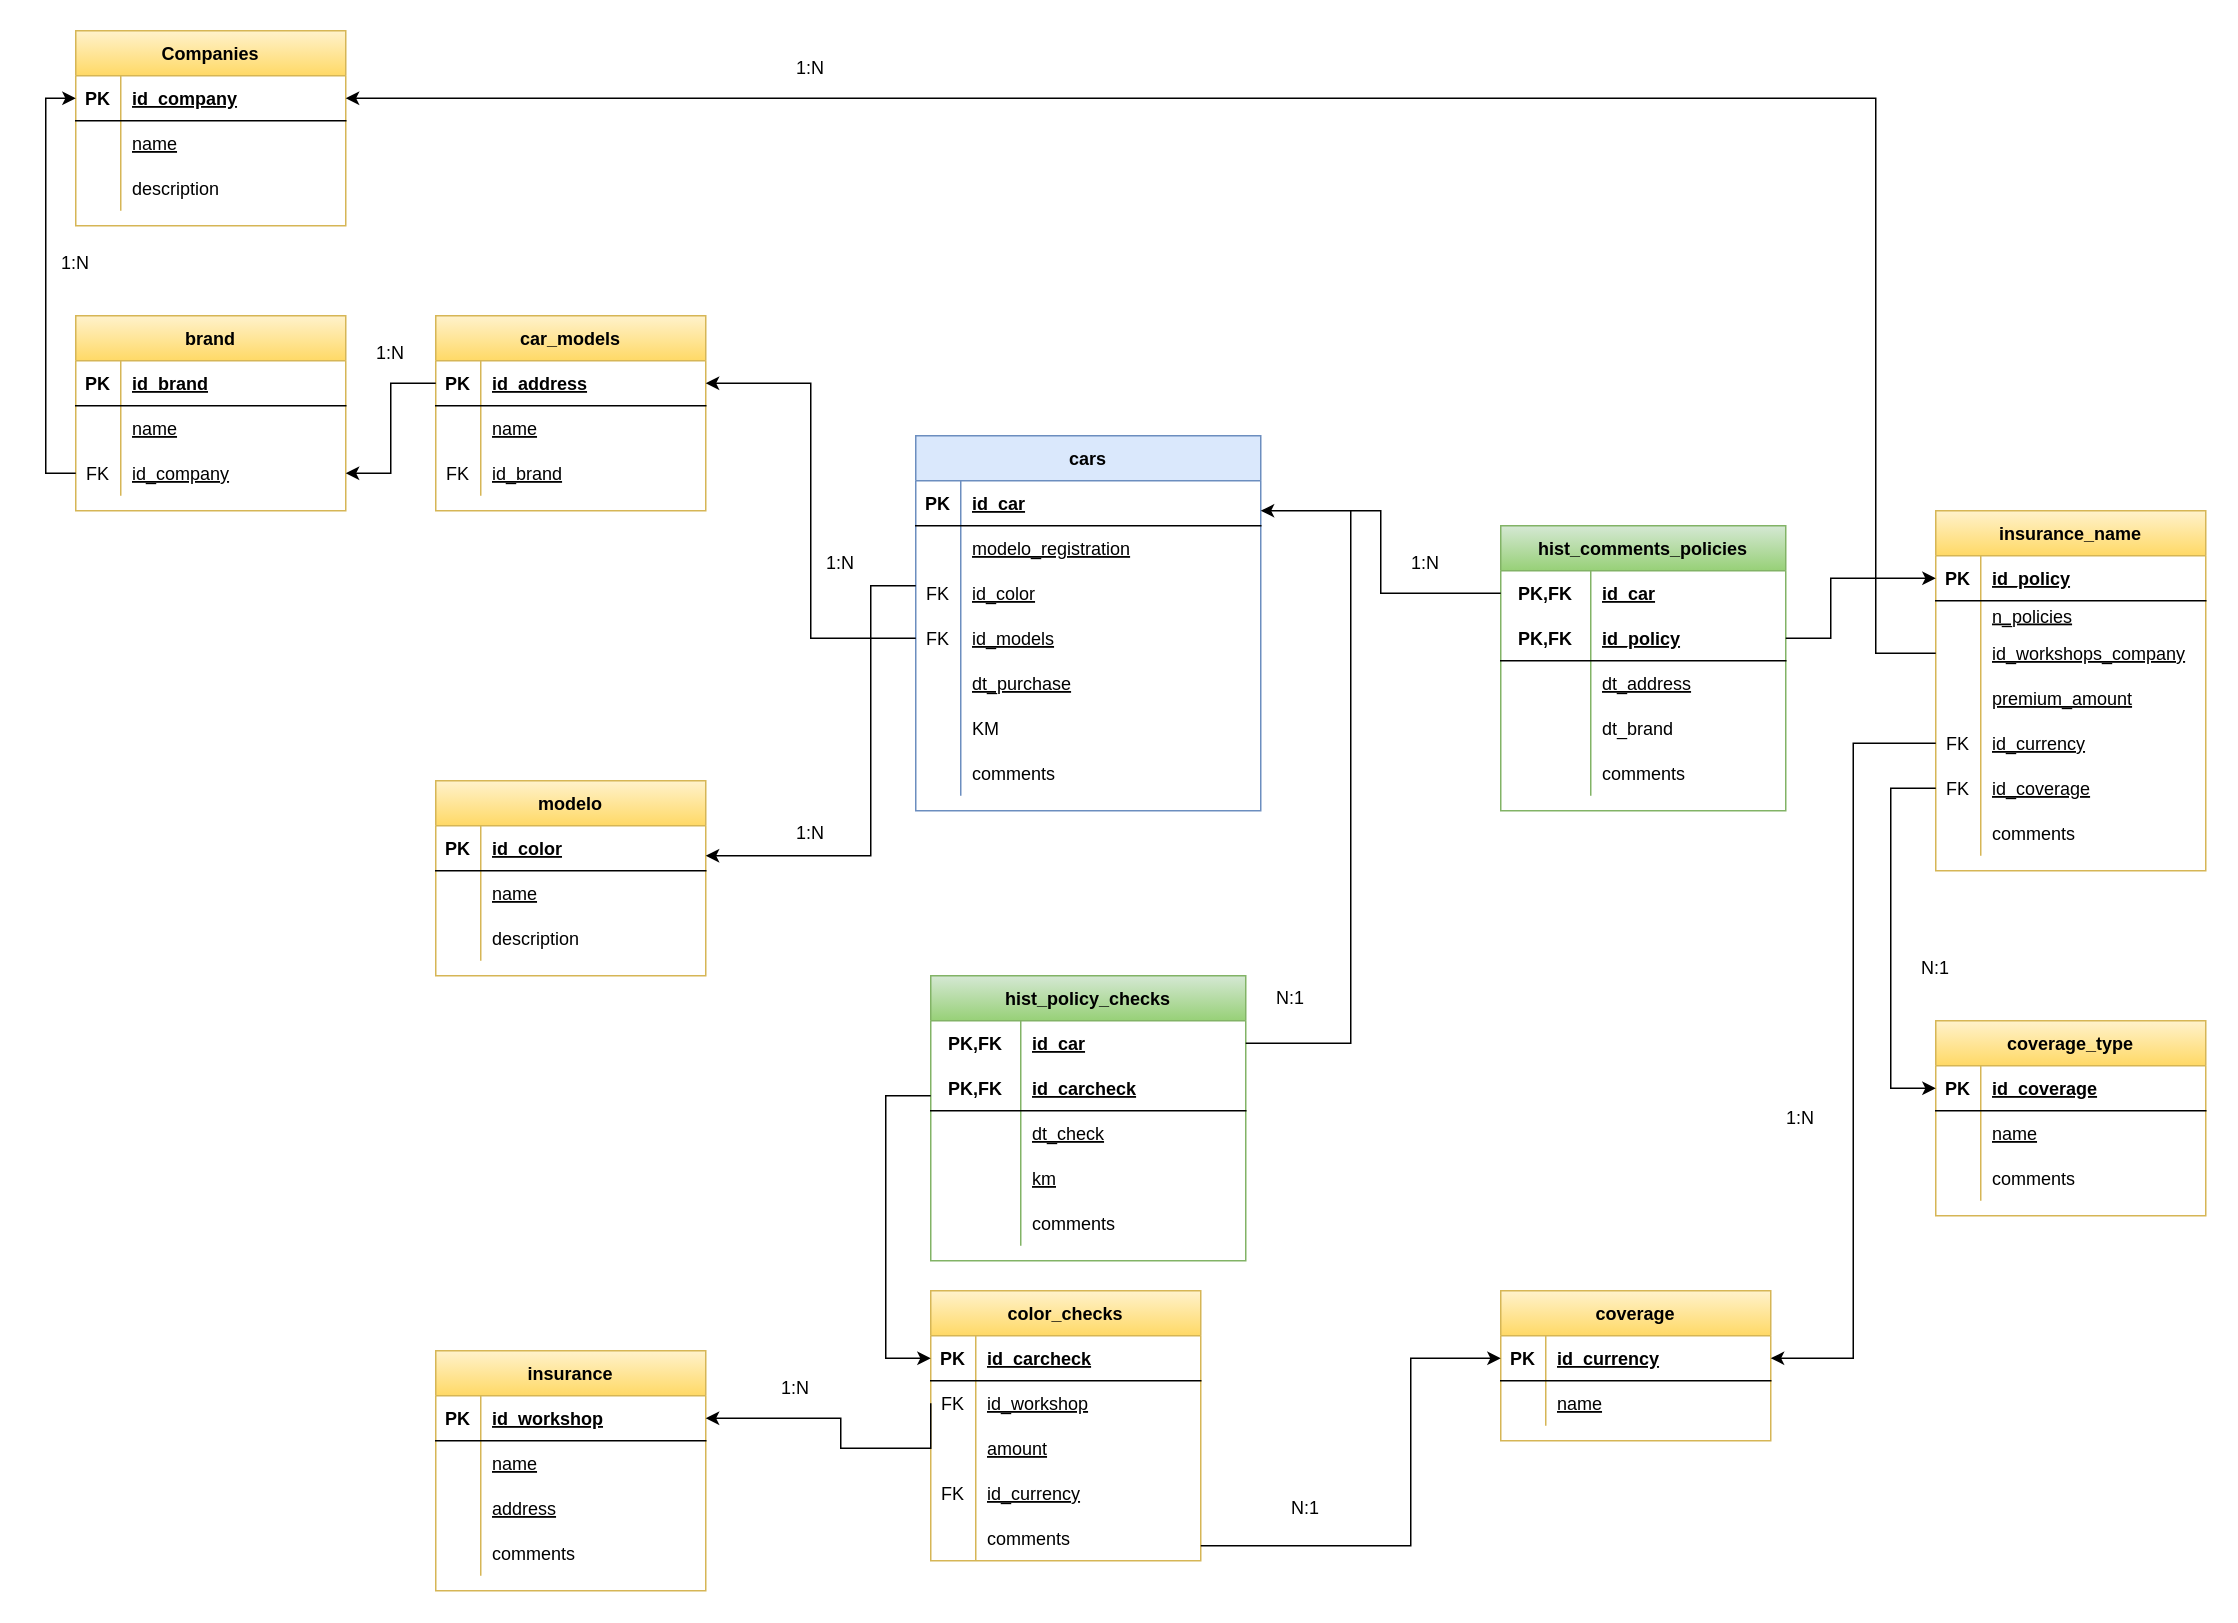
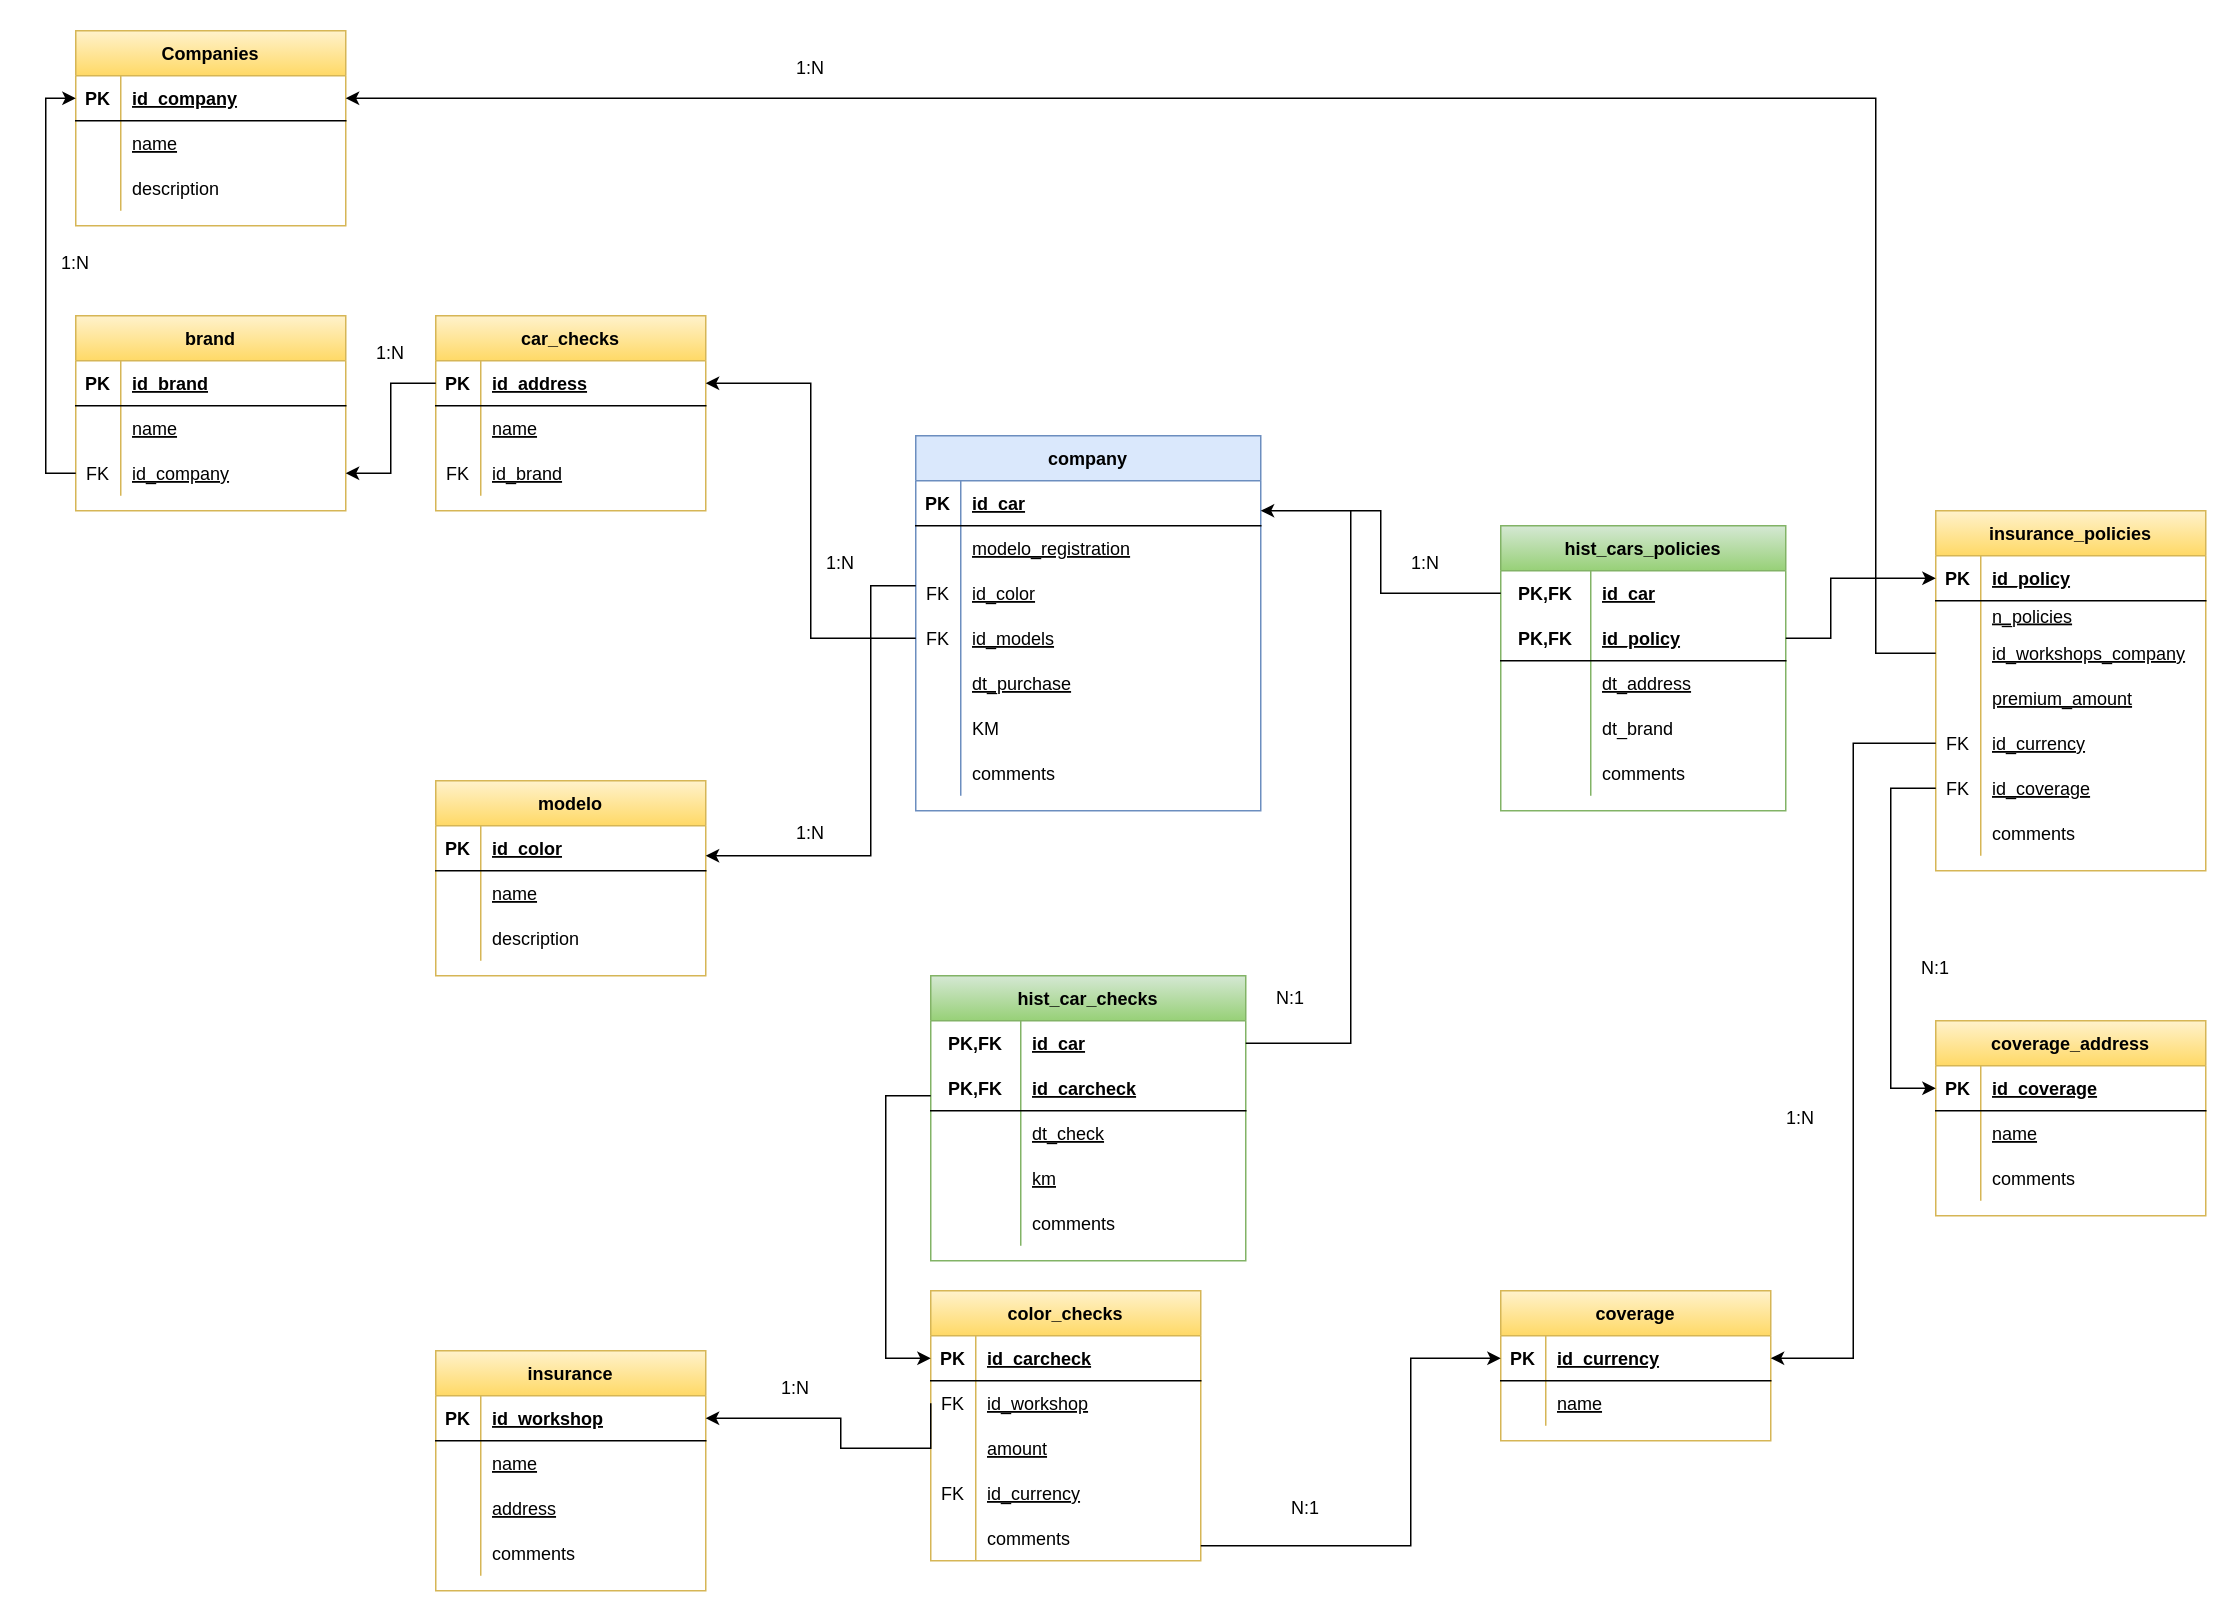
- <mxCell id="62" value="car_models" style="shape=table;startSize=30;container=1;collapsible=1;childLayout=tableLayout;fixedRows=1;rowLines=0;fontStyle=1;align=center;resizeLast=1;fillColor=#fff2cc;strokeColor=#d6b656;gradientColor=#ffd966;" parent="1" vertex="1"><mxGeometry x="290" y="210" width="180" height="130" as="geometry" /></mxCell>
+ <mxCell id="62" value="car_checks" style="shape=table;startSize=30;container=1;collapsible=1;childLayout=tableLayout;fixedRows=1;rowLines=0;fontStyle=1;align=center;resizeLast=1;fillColor=#fff2cc;strokeColor=#d6b656;gradientColor=#ffd966;" parent="1" vertex="1"><mxGeometry x="290" y="210" width="180" height="130" as="geometry" /></mxCell>
- <mxCell id="2" value="cars" style="shape=table;startSize=30;container=1;collapsible=1;childLayout=tableLayout;fixedRows=1;rowLines=0;fontStyle=1;align=center;resizeLast=1;fillColor=#dae8fc;strokeColor=#6c8ebf;" parent="1" vertex="1"><mxGeometry x="610" y="290" width="230" height="250" as="geometry" /></mxCell>
+ <mxCell id="2" value="company" style="shape=table;startSize=30;container=1;collapsible=1;childLayout=tableLayout;fixedRows=1;rowLines=0;fontStyle=1;align=center;resizeLast=1;fillColor=#dae8fc;strokeColor=#6c8ebf;" parent="1" vertex="1"><mxGeometry x="610" y="290" width="230" height="250" as="geometry" /></mxCell>
- <mxCell id="24" value="insurance_name" style="shape=table;startSize=30;container=1;collapsible=1;childLayout=tableLayout;fixedRows=1;rowLines=0;fontStyle=1;align=center;resizeLast=1;fillColor=#fff2cc;strokeColor=#d6b656;gradientColor=#ffd966;" parent="1" vertex="1"><mxGeometry x="1290" y="340" width="180" height="240" as="geometry" /></mxCell>
+ <mxCell id="24" value="insurance_policies" style="shape=table;startSize=30;container=1;collapsible=1;childLayout=tableLayout;fixedRows=1;rowLines=0;fontStyle=1;align=center;resizeLast=1;fillColor=#fff2cc;strokeColor=#d6b656;gradientColor=#ffd966;" parent="1" vertex="1"><mxGeometry x="1290" y="340" width="180" height="240" as="geometry" /></mxCell>
- <mxCell id="46" value="hist_comments_policies" style="shape=table;startSize=30;container=1;collapsible=1;childLayout=tableLayout;fixedRows=1;rowLines=0;fontStyle=1;align=center;resizeLast=1;fillColor=#d5e8d4;strokeColor=#82b366;gradientColor=#97d077;" parent="1" vertex="1"><mxGeometry x="1000" y="350" width="190" height="190" as="geometry" /></mxCell>
+ <mxCell id="46" value="hist_cars_policies" style="shape=table;startSize=30;container=1;collapsible=1;childLayout=tableLayout;fixedRows=1;rowLines=0;fontStyle=1;align=center;resizeLast=1;fillColor=#d5e8d4;strokeColor=#82b366;gradientColor=#97d077;" parent="1" vertex="1"><mxGeometry x="1000" y="350" width="190" height="190" as="geometry" /></mxCell>
- <mxCell id="72" value="hist_policy_checks" style="shape=table;startSize=30;container=1;collapsible=1;childLayout=tableLayout;fixedRows=1;rowLines=0;fontStyle=1;align=center;resizeLast=1;fillColor=#d5e8d4;strokeColor=#82b366;gradientColor=#97d077;" parent="1" vertex="1"><mxGeometry x="620" y="650" width="210" height="190" as="geometry" /></mxCell>
+ <mxCell id="72" value="hist_car_checks" style="shape=table;startSize=30;container=1;collapsible=1;childLayout=tableLayout;fixedRows=1;rowLines=0;fontStyle=1;align=center;resizeLast=1;fillColor=#d5e8d4;strokeColor=#82b366;gradientColor=#97d077;" parent="1" vertex="1"><mxGeometry x="620" y="650" width="210" height="190" as="geometry" /></mxCell>
- <mxCell id="154" value="coverage_type" style="shape=table;startSize=30;container=1;collapsible=1;childLayout=tableLayout;fixedRows=1;rowLines=0;fontStyle=1;align=center;resizeLast=1;fillColor=#fff2cc;strokeColor=#d6b656;gradientColor=#ffd966;" parent="1" vertex="1"><mxGeometry x="1290" y="680" width="180" height="130" as="geometry" /></mxCell>
+ <mxCell id="154" value="coverage_address" style="shape=table;startSize=30;container=1;collapsible=1;childLayout=tableLayout;fixedRows=1;rowLines=0;fontStyle=1;align=center;resizeLast=1;fillColor=#fff2cc;strokeColor=#d6b656;gradientColor=#ffd966;" parent="1" vertex="1"><mxGeometry x="1290" y="680" width="180" height="130" as="geometry" /></mxCell>
